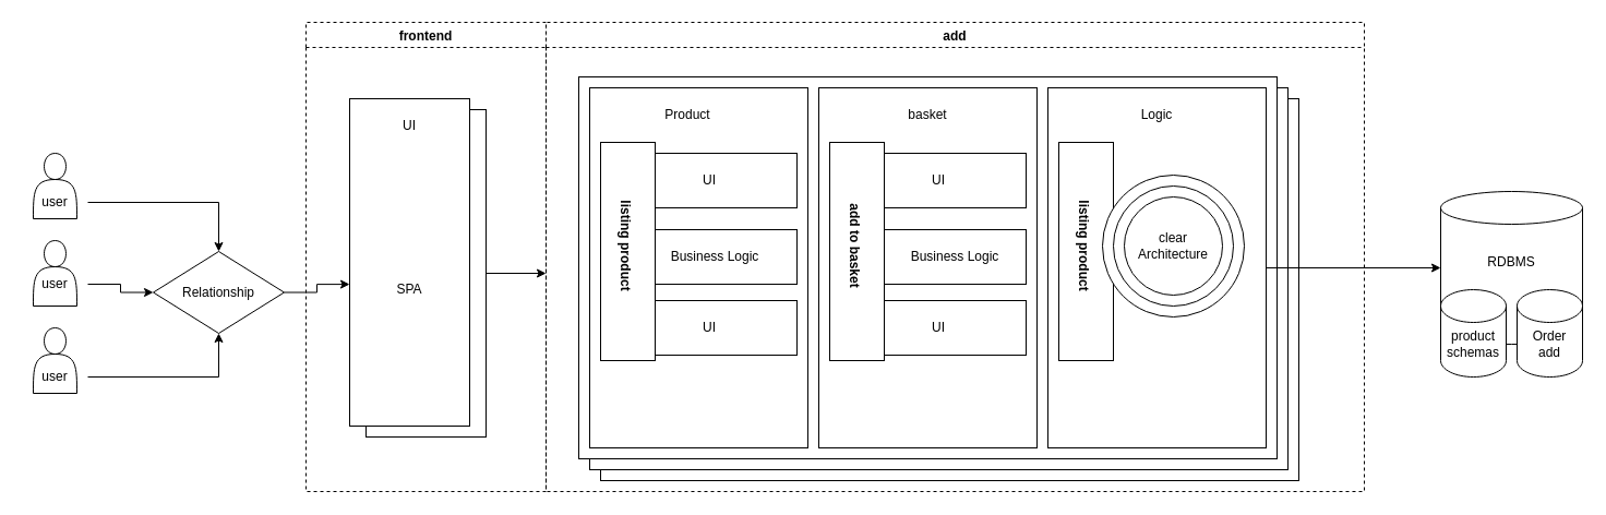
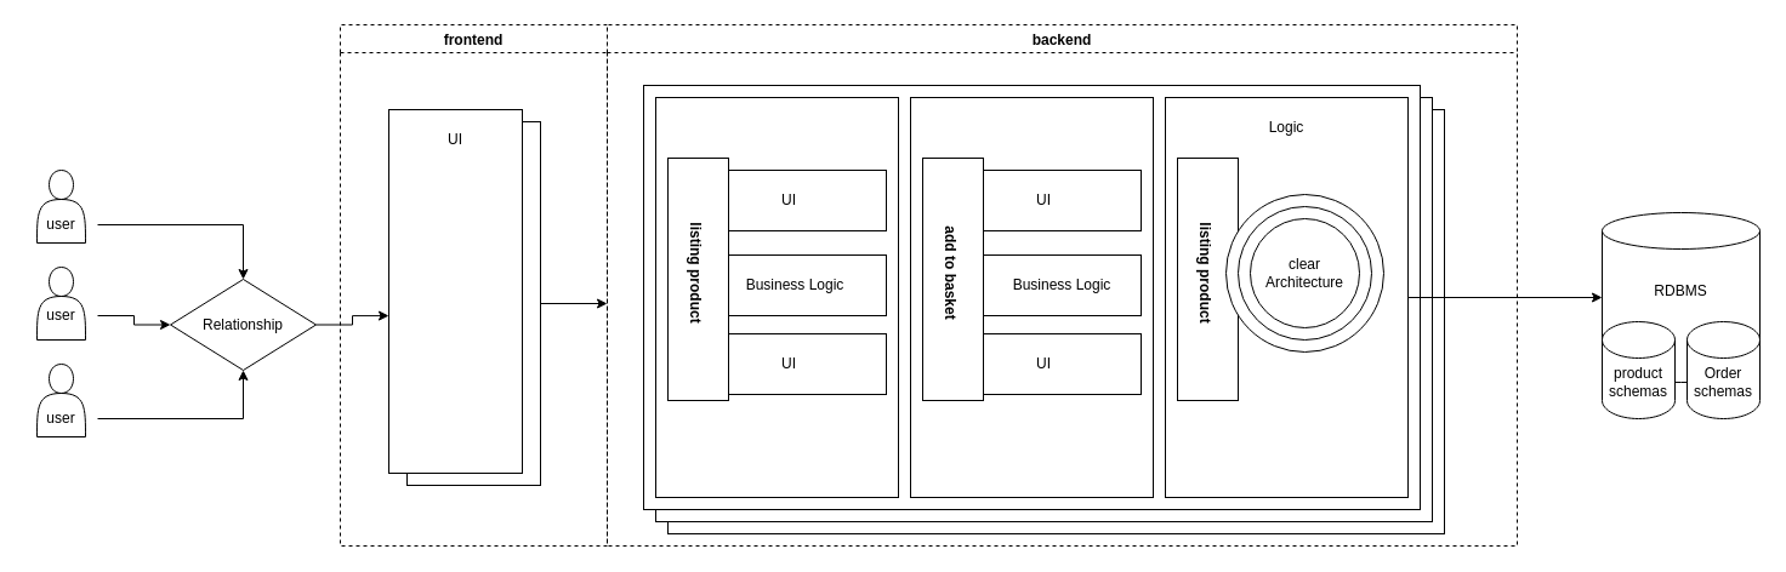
- <mxCell id="19" value="add" style="swimlane;dashed=1;" parent="1" vertex="1"><mxGeometry x="500" y="20" width="750" height="430" as="geometry" /></mxCell>
+ <mxCell id="19" value="backend" style="swimlane;dashed=1;" parent="1" vertex="1"><mxGeometry x="500" y="20" width="750" height="430" as="geometry" /></mxCell>
- <mxCell id="26" value="Product" style="text;html=1;align=center;verticalAlign=middle;whiteSpace=wrap;rounded=0;" parent="19" vertex="1"><mxGeometry x="100" y="70" width="60" height="30" as="geometry" /></mxCell>
- <mxCell id="27" value="basket" style="text;html=1;align=center;verticalAlign=middle;whiteSpace=wrap;rounded=0;" parent="19" vertex="1"><mxGeometry x="320" y="70" width="60" height="30" as="geometry" /></mxCell>
- <mxCell id="17" value="SPA" style="text;html=1;align=center;verticalAlign=middle;whiteSpace=wrap;rounded=0;" parent="12" vertex="1"><mxGeometry x="65" y="230" width="60" height="30" as="geometry" /></mxCell>
- <mxCell id="56" value="Order&lt;br&gt;add" style="text;html=1;align=center;verticalAlign=middle;whiteSpace=wrap;rounded=0;" parent="1" vertex="1"><mxGeometry x="1390" y="300" width="60" height="30" as="geometry" /></mxCell>
+ <mxCell id="56" value="Order&lt;br&gt;schemas" style="text;html=1;align=center;verticalAlign=middle;whiteSpace=wrap;rounded=0;" parent="1" vertex="1"><mxGeometry x="1390" y="300" width="60" height="30" as="geometry" /></mxCell>
